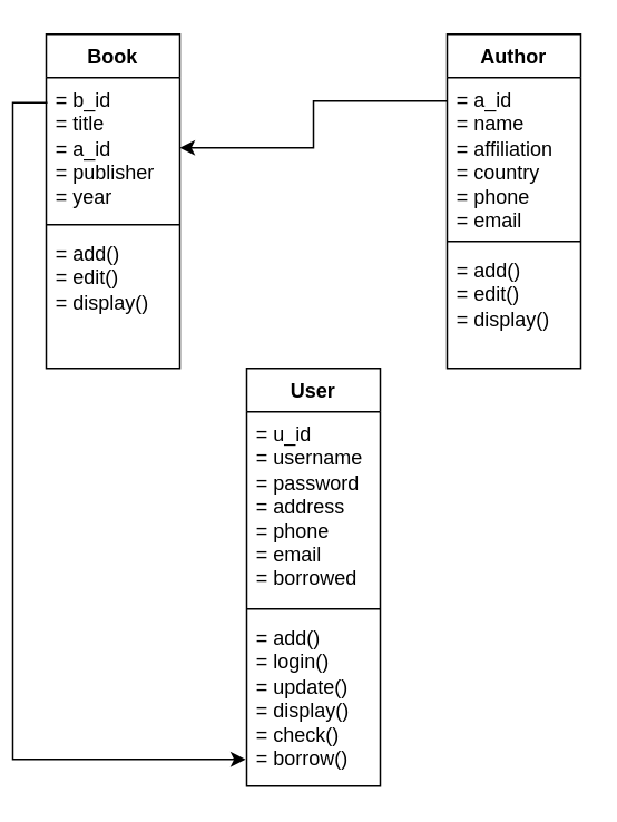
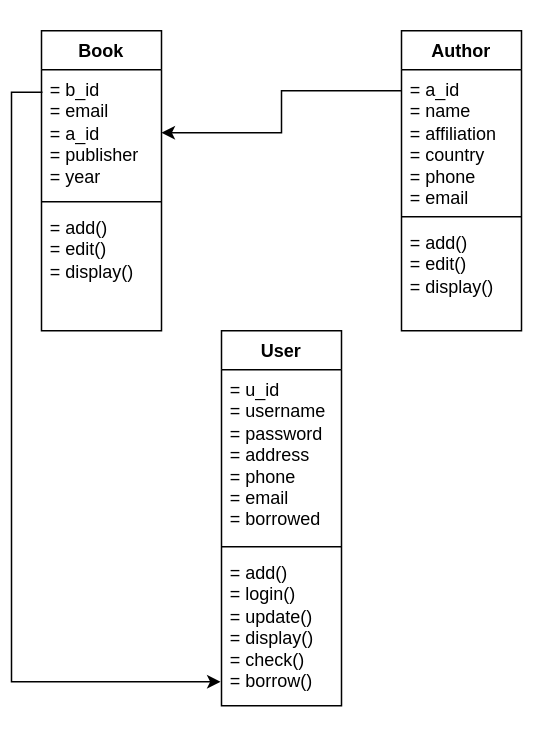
- <mxCell id="3" value="= b_id&lt;div&gt;= title&lt;/div&gt;&lt;div&gt;= a_id&lt;/div&gt;&lt;div&gt;= publisher&lt;/div&gt;&lt;div&gt;= year&lt;/div&gt;" style="text;strokeColor=none;fillColor=none;align=left;verticalAlign=top;spacingLeft=4;spacingRight=4;overflow=hidden;rotatable=0;points=[[0,0.5],[1,0.5]];portConstraint=eastwest;whiteSpace=wrap;html=1;" parent="2" vertex="1"><mxGeometry y="26" width="80" height="84" as="geometry" /></mxCell>
+ <mxCell id="3" value="= b_id&lt;div&gt;= email&lt;/div&gt;&lt;div&gt;= a_id&lt;/div&gt;&lt;div&gt;= publisher&lt;/div&gt;&lt;div&gt;= year&lt;/div&gt;" style="text;strokeColor=none;fillColor=none;align=left;verticalAlign=top;spacingLeft=4;spacingRight=4;overflow=hidden;rotatable=0;points=[[0,0.5],[1,0.5]];portConstraint=eastwest;whiteSpace=wrap;html=1;" parent="2" vertex="1"><mxGeometry y="26" width="80" height="84" as="geometry" /></mxCell>
